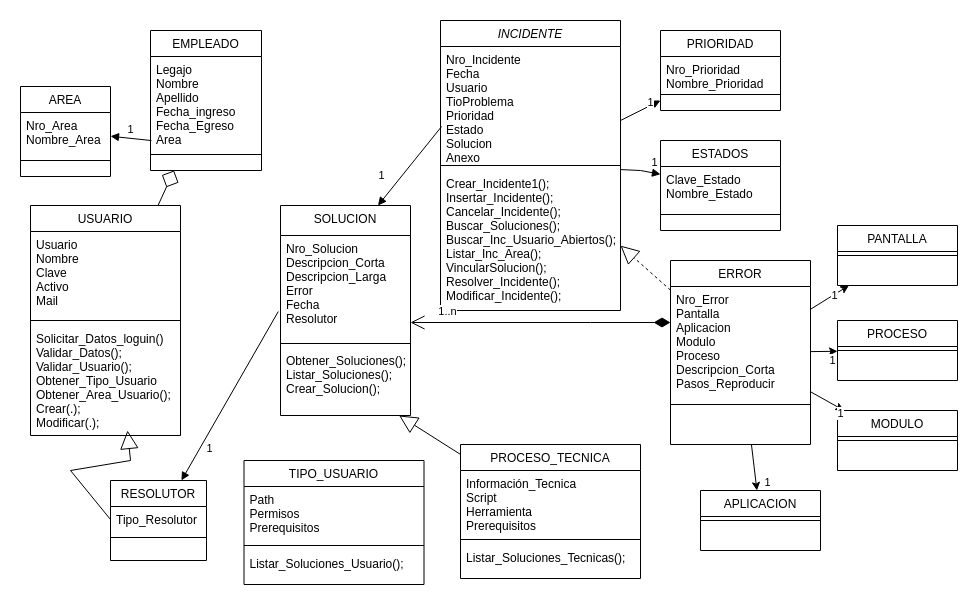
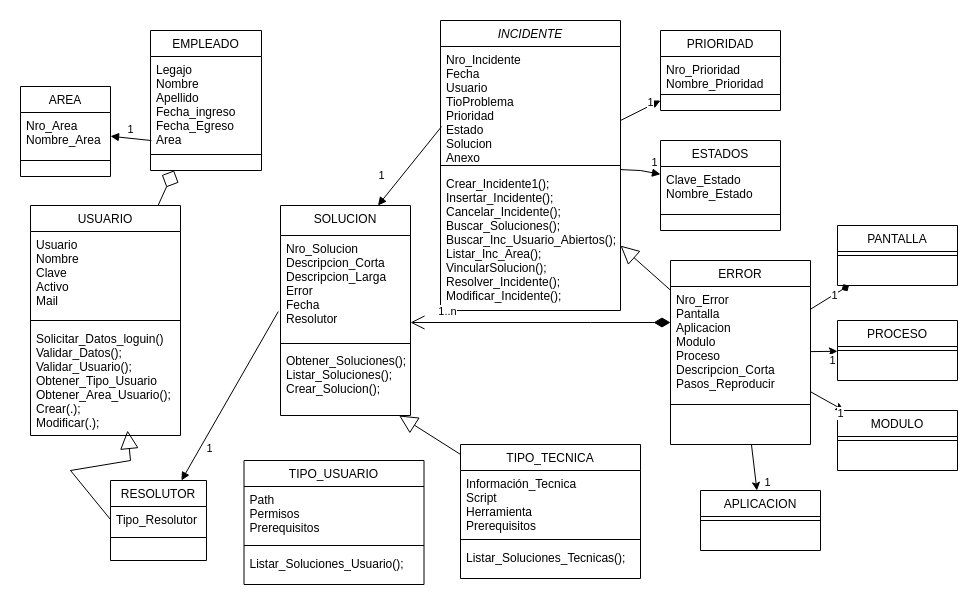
- <mxCell id="36" value="" style="endArrow=block;endSize=16;endFill=0;html=1;rounded=0;dashed=1;" parent="1" source="16" target="2" edge="1"><mxGeometry width="160" relative="1" as="geometry"><mxPoint x="629" y="370" as="sourcePoint" /><mxPoint x="443" y="230" as="targetPoint" /></mxGeometry></mxCell>
+ <mxCell id="36" value="" style="endArrow=block;endSize=16;endFill=0;html=1;rounded=0;" parent="1" source="16" target="2" edge="1"><mxGeometry width="160" relative="1" as="geometry"><mxPoint x="629" y="370" as="sourcePoint" /><mxPoint x="443" y="230" as="targetPoint" /></mxGeometry></mxCell>
- <mxCell id="47" value="" style="endArrow=classic;html=1;rounded=0;" parent="1" source="16" target="45" edge="1"><mxGeometry width="50" height="50" relative="1" as="geometry"><mxPoint x="750" y="360" as="sourcePoint" /><mxPoint x="800" y="310" as="targetPoint" /></mxGeometry></mxCell>
+ <mxCell id="47" value="" style="endArrow=diamond;html=1;rounded=0;" parent="1" source="16" target="45" edge="1"><mxGeometry width="50" height="50" relative="1" as="geometry"><mxPoint x="750" y="360" as="sourcePoint" /><mxPoint x="800" y="310" as="targetPoint" /></mxGeometry></mxCell>
- <mxCell id="55" value="PROCESO_TECNICA" style="swimlane;fontStyle=0;align=center;verticalAlign=top;childLayout=stackLayout;horizontal=1;startSize=26;horizontalStack=0;resizeParent=1;resizeLast=0;collapsible=1;marginBottom=0;rounded=0;shadow=0;strokeWidth=1;" parent="1" vertex="1"><mxGeometry x="460" y="444" width="180" height="134" as="geometry"><mxRectangle x="550" y="140" width="160" height="26" as="alternateBounds" /></mxGeometry></mxCell>
+ <mxCell id="55" value="TIPO_TECNICA" style="swimlane;fontStyle=0;align=center;verticalAlign=top;childLayout=stackLayout;horizontal=1;startSize=26;horizontalStack=0;resizeParent=1;resizeLast=0;collapsible=1;marginBottom=0;rounded=0;shadow=0;strokeWidth=1;" parent="1" vertex="1"><mxGeometry x="460" y="444" width="180" height="134" as="geometry"><mxRectangle x="550" y="140" width="160" height="26" as="alternateBounds" /></mxGeometry></mxCell>
